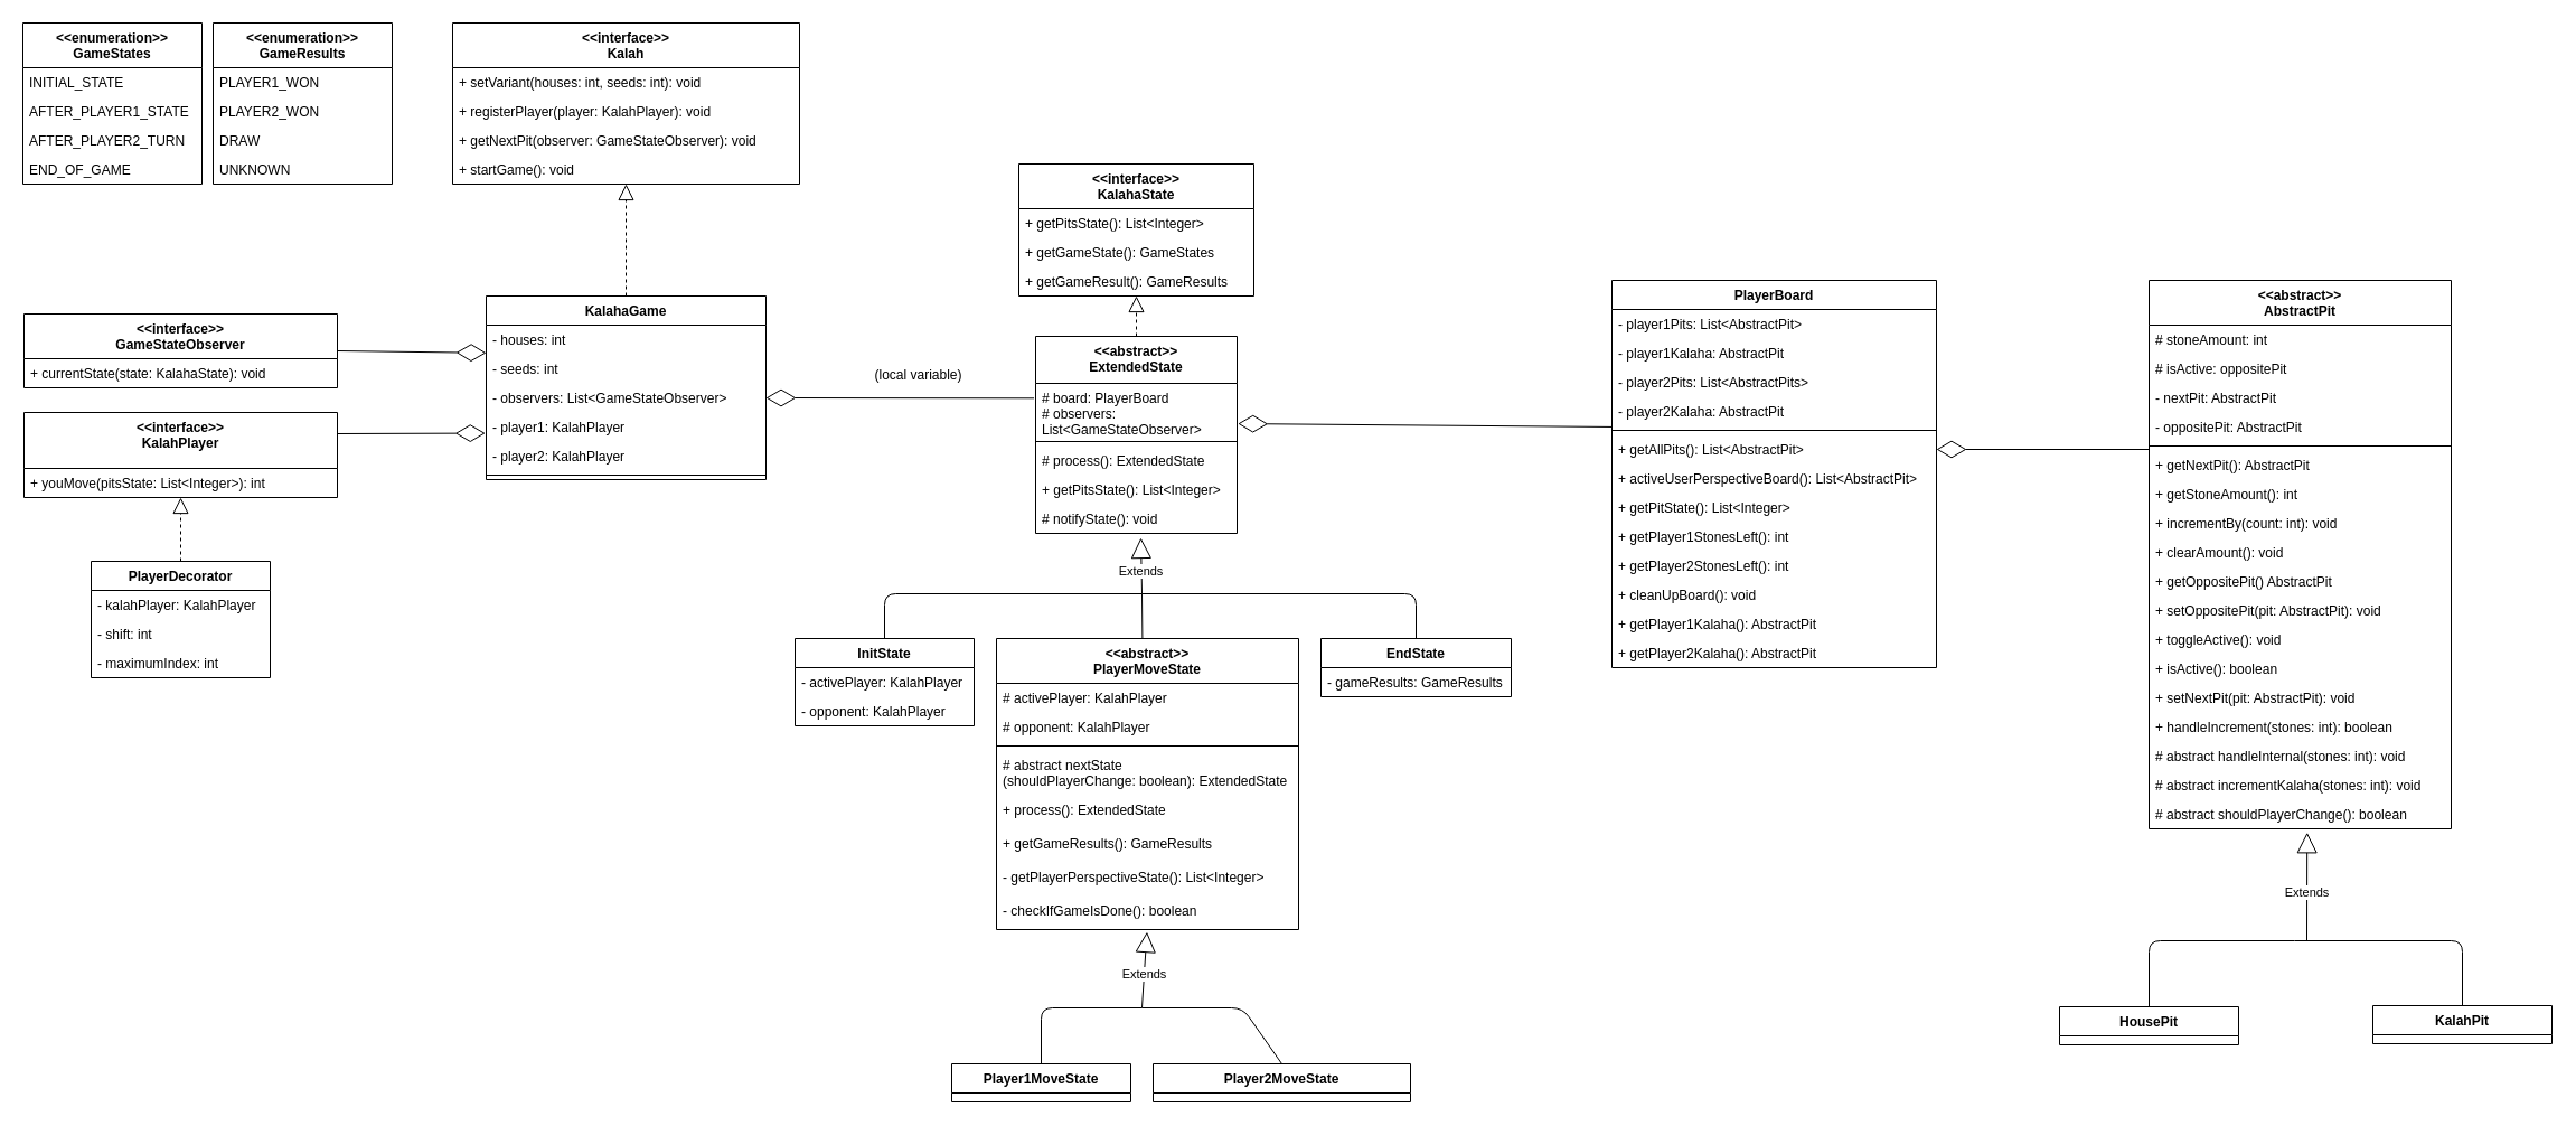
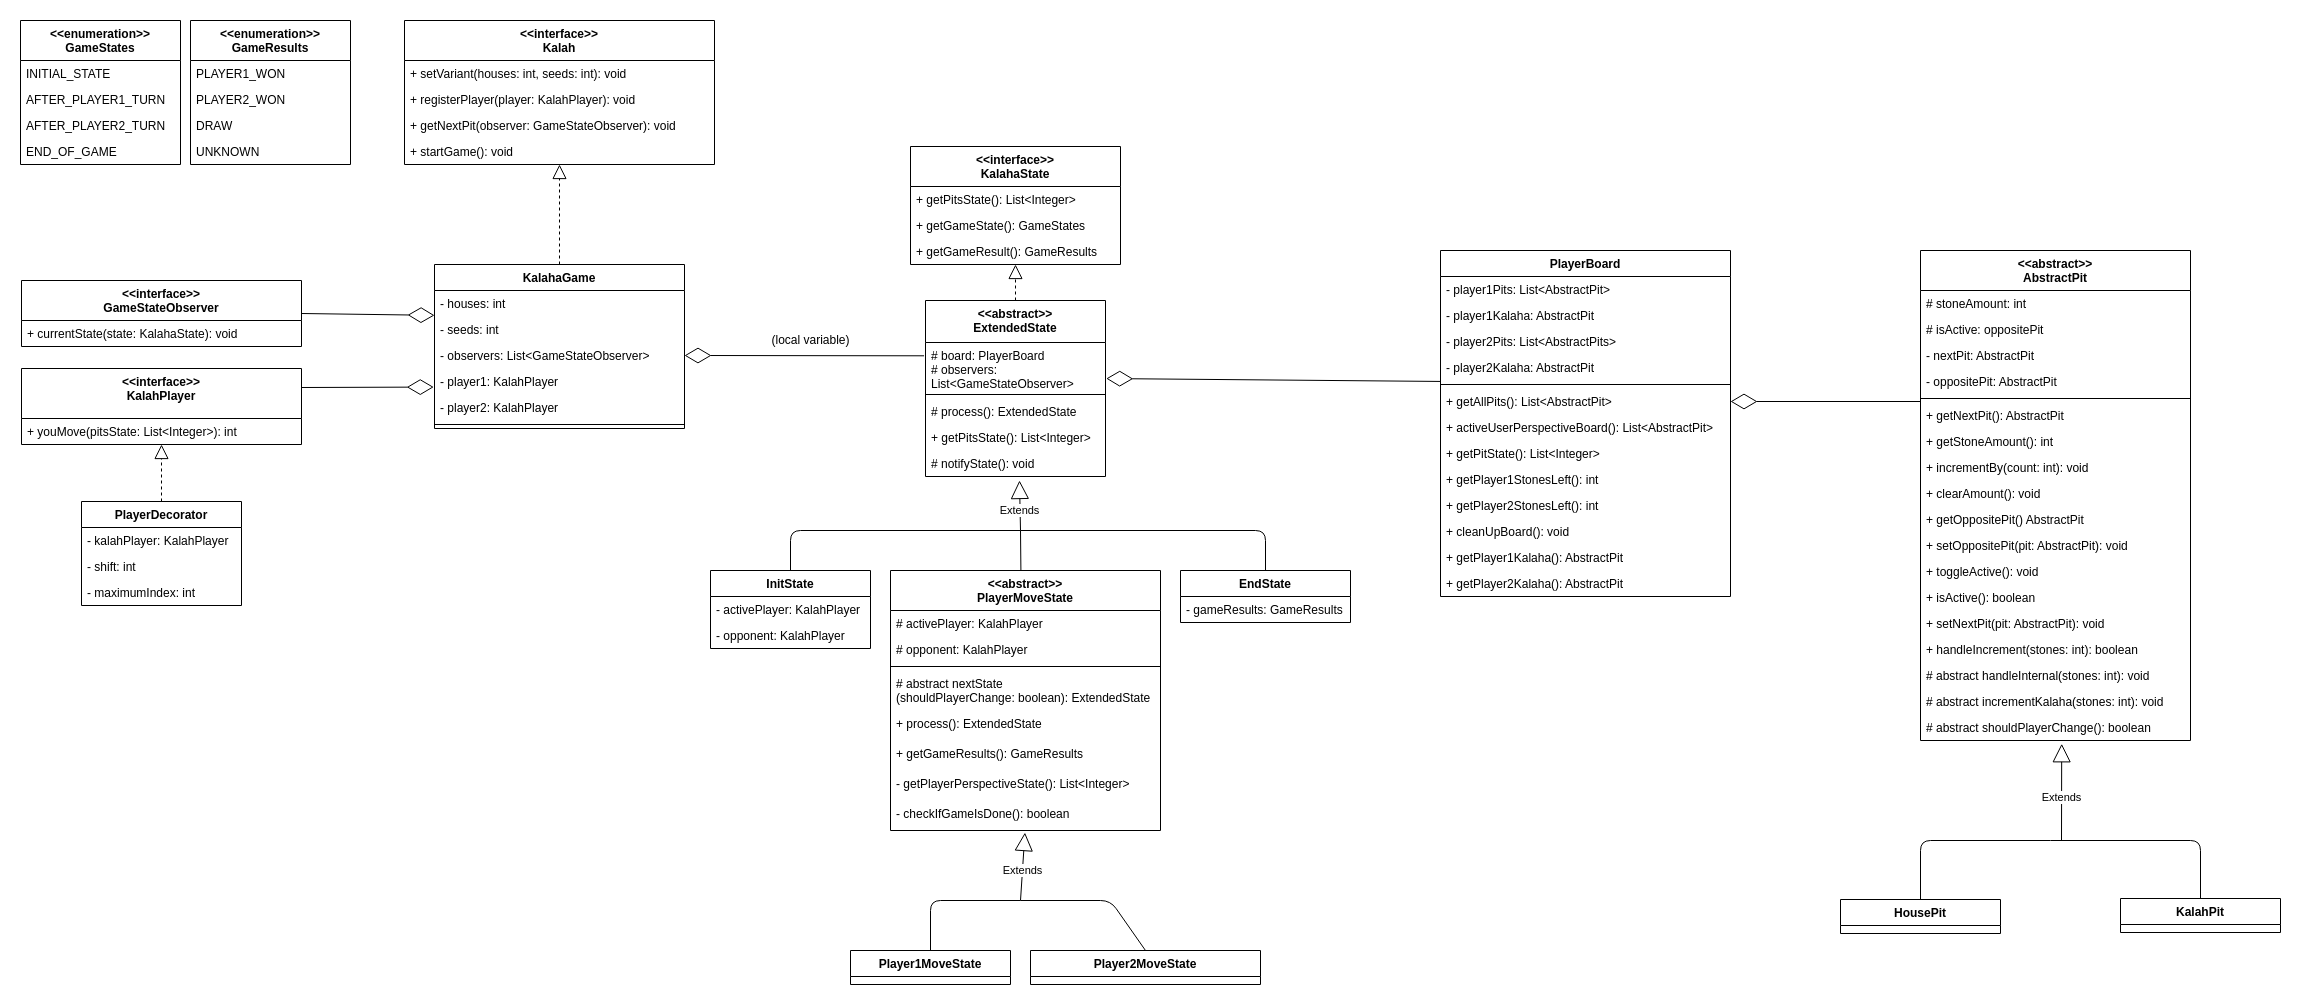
- <mxCell id="13" value="AFTER_PLAYER1_STATE" style="text;strokeColor=none;fillColor=none;align=left;verticalAlign=top;spacingLeft=4;spacingRight=4;overflow=hidden;rotatable=0;points=[[0,0.5],[1,0.5]];portConstraint=eastwest;" parent="11" vertex="1"><mxGeometry y="66" width="160" height="26" as="geometry" /></mxCell>
+ <mxCell id="13" value="AFTER_PLAYER1_TURN" style="text;strokeColor=none;fillColor=none;align=left;verticalAlign=top;spacingLeft=4;spacingRight=4;overflow=hidden;rotatable=0;points=[[0,0.5],[1,0.5]];portConstraint=eastwest;" parent="11" vertex="1"><mxGeometry y="66" width="160" height="26" as="geometry" /></mxCell>
- <mxCell id="111" value="(local variable)" style="text;html=1;align=center;verticalAlign=middle;resizable=0;points=[];autosize=1;strokeColor=none;" parent="1" vertex="1"><mxGeometry x="775" y="325" width="90" height="20" as="geometry" /></mxCell>
+ <mxCell id="111" value="(local variable)" style="text;html=1;align=center;verticalAlign=middle;resizable=0;points=[];autosize=1;strokeColor=none;" parent="1" vertex="1"><mxGeometry x="765" y="330" width="90" height="20" as="geometry" /></mxCell>
